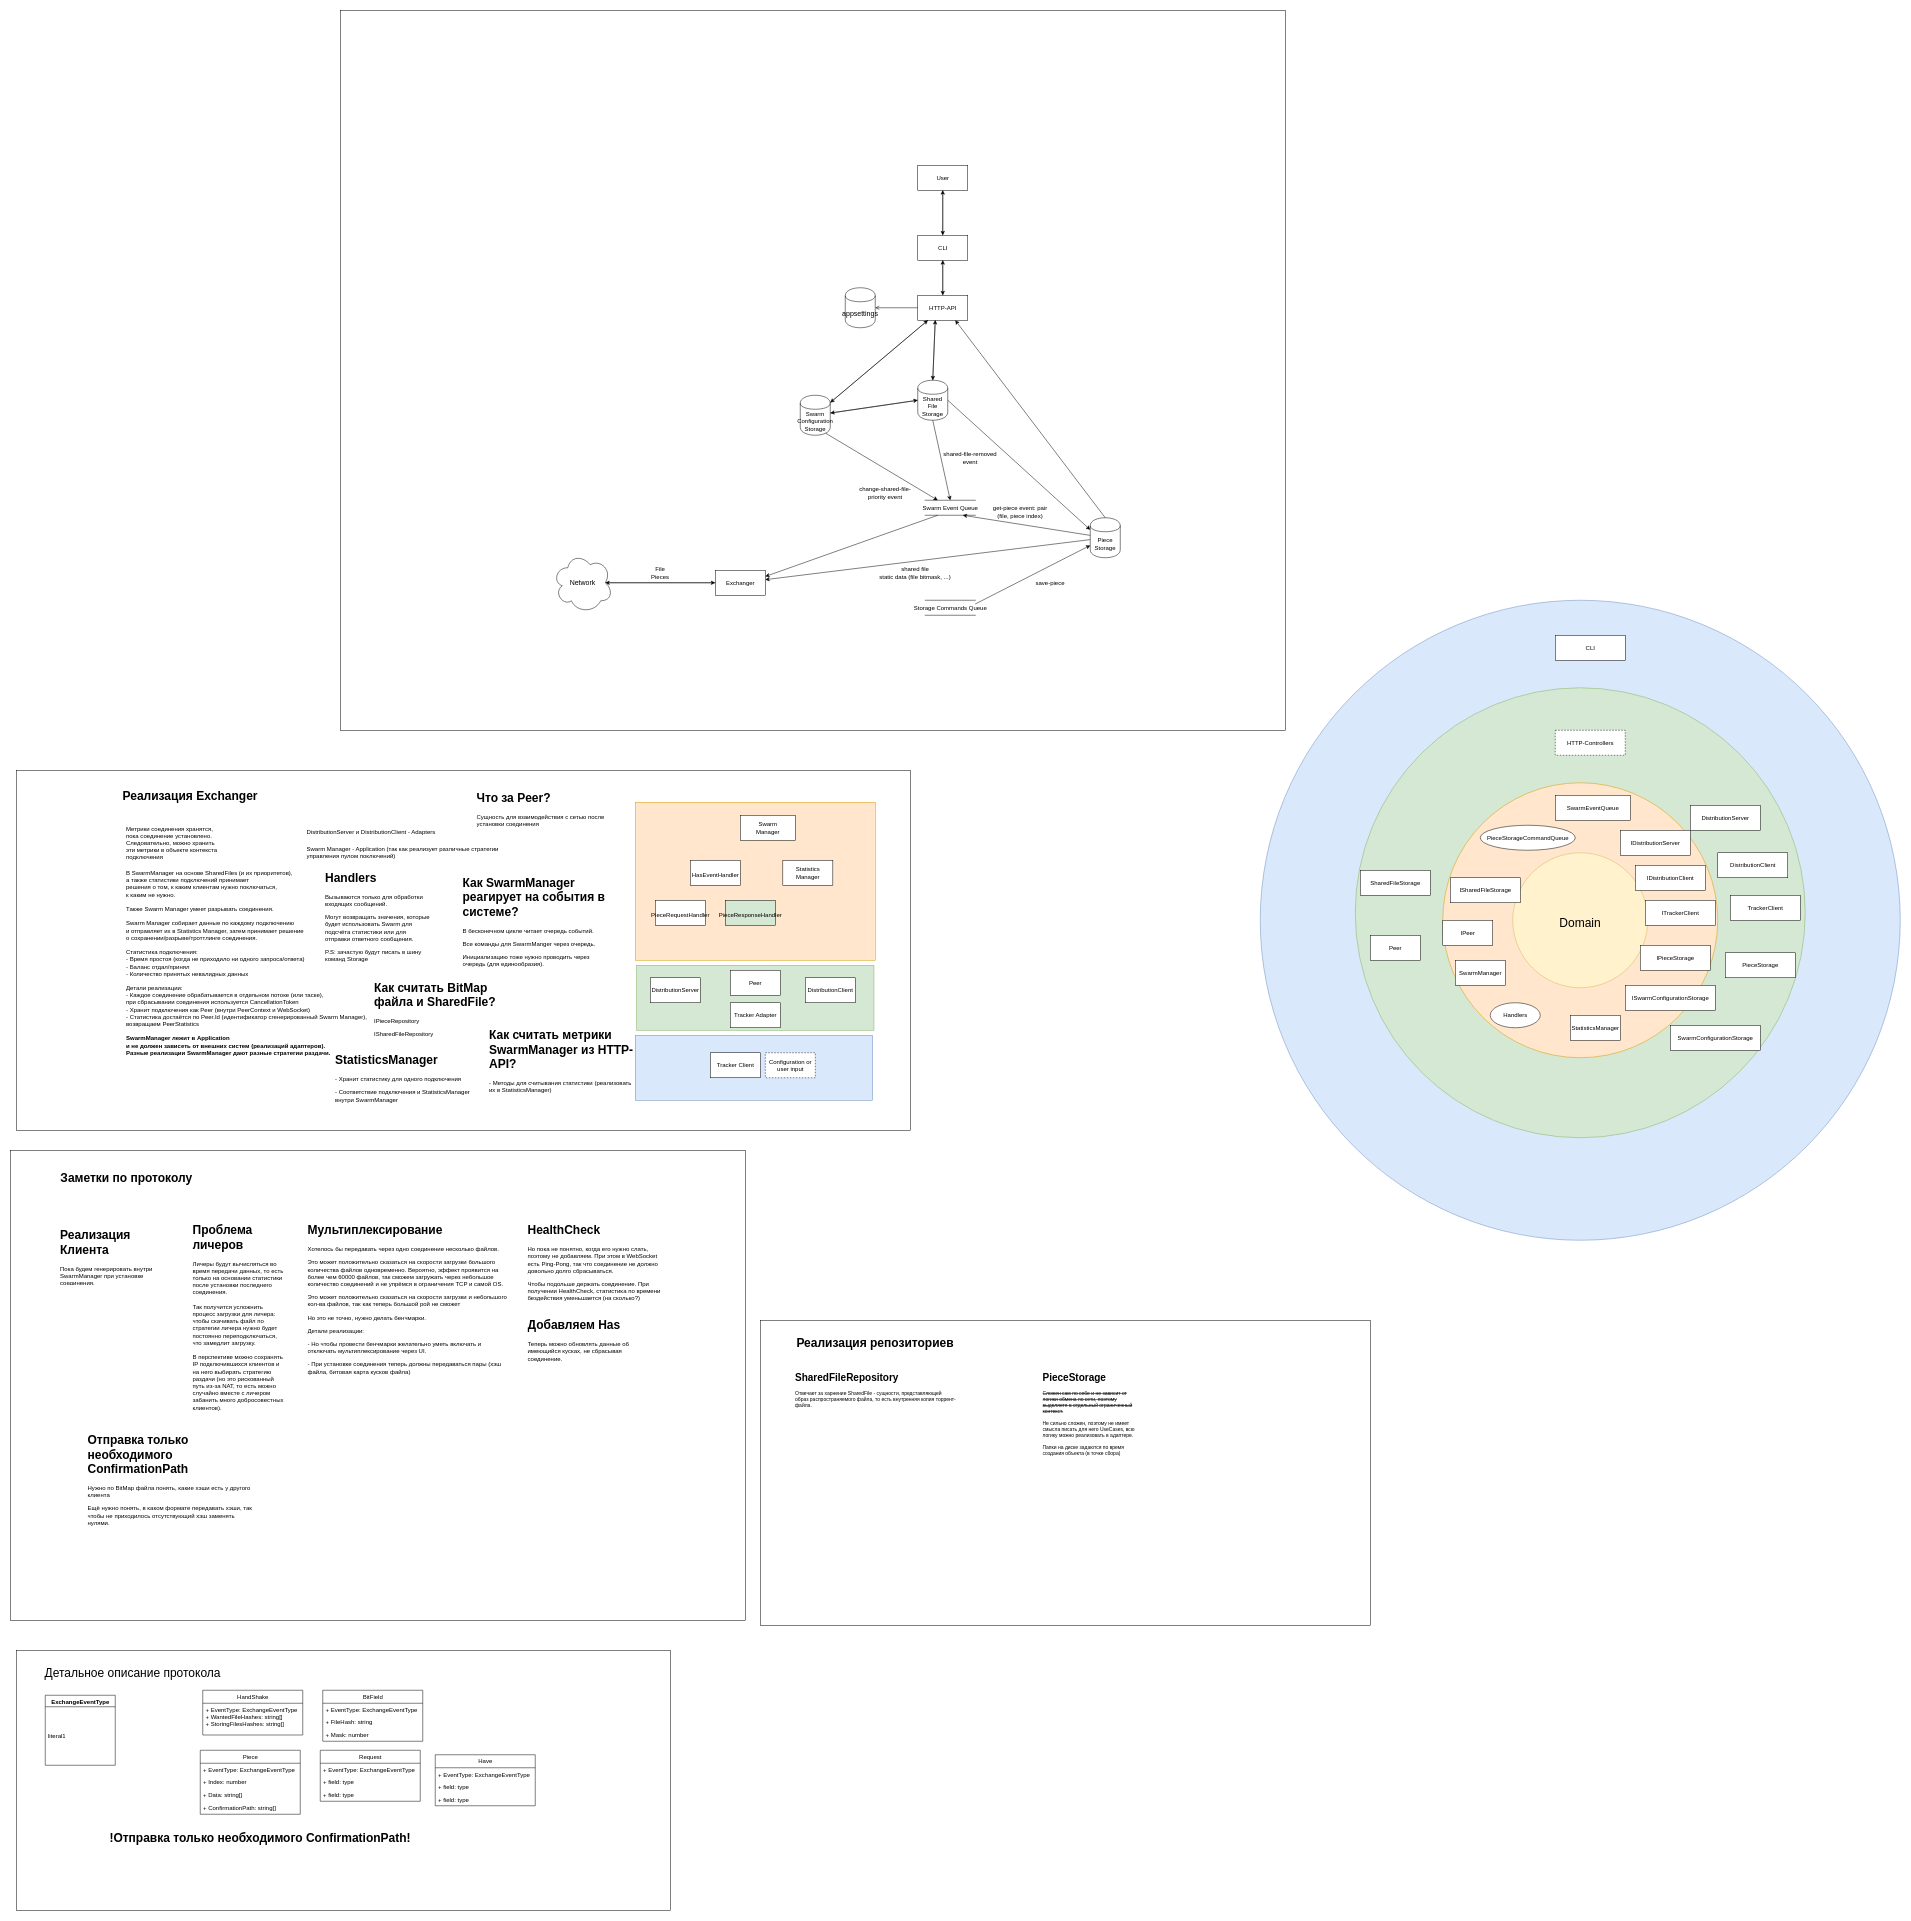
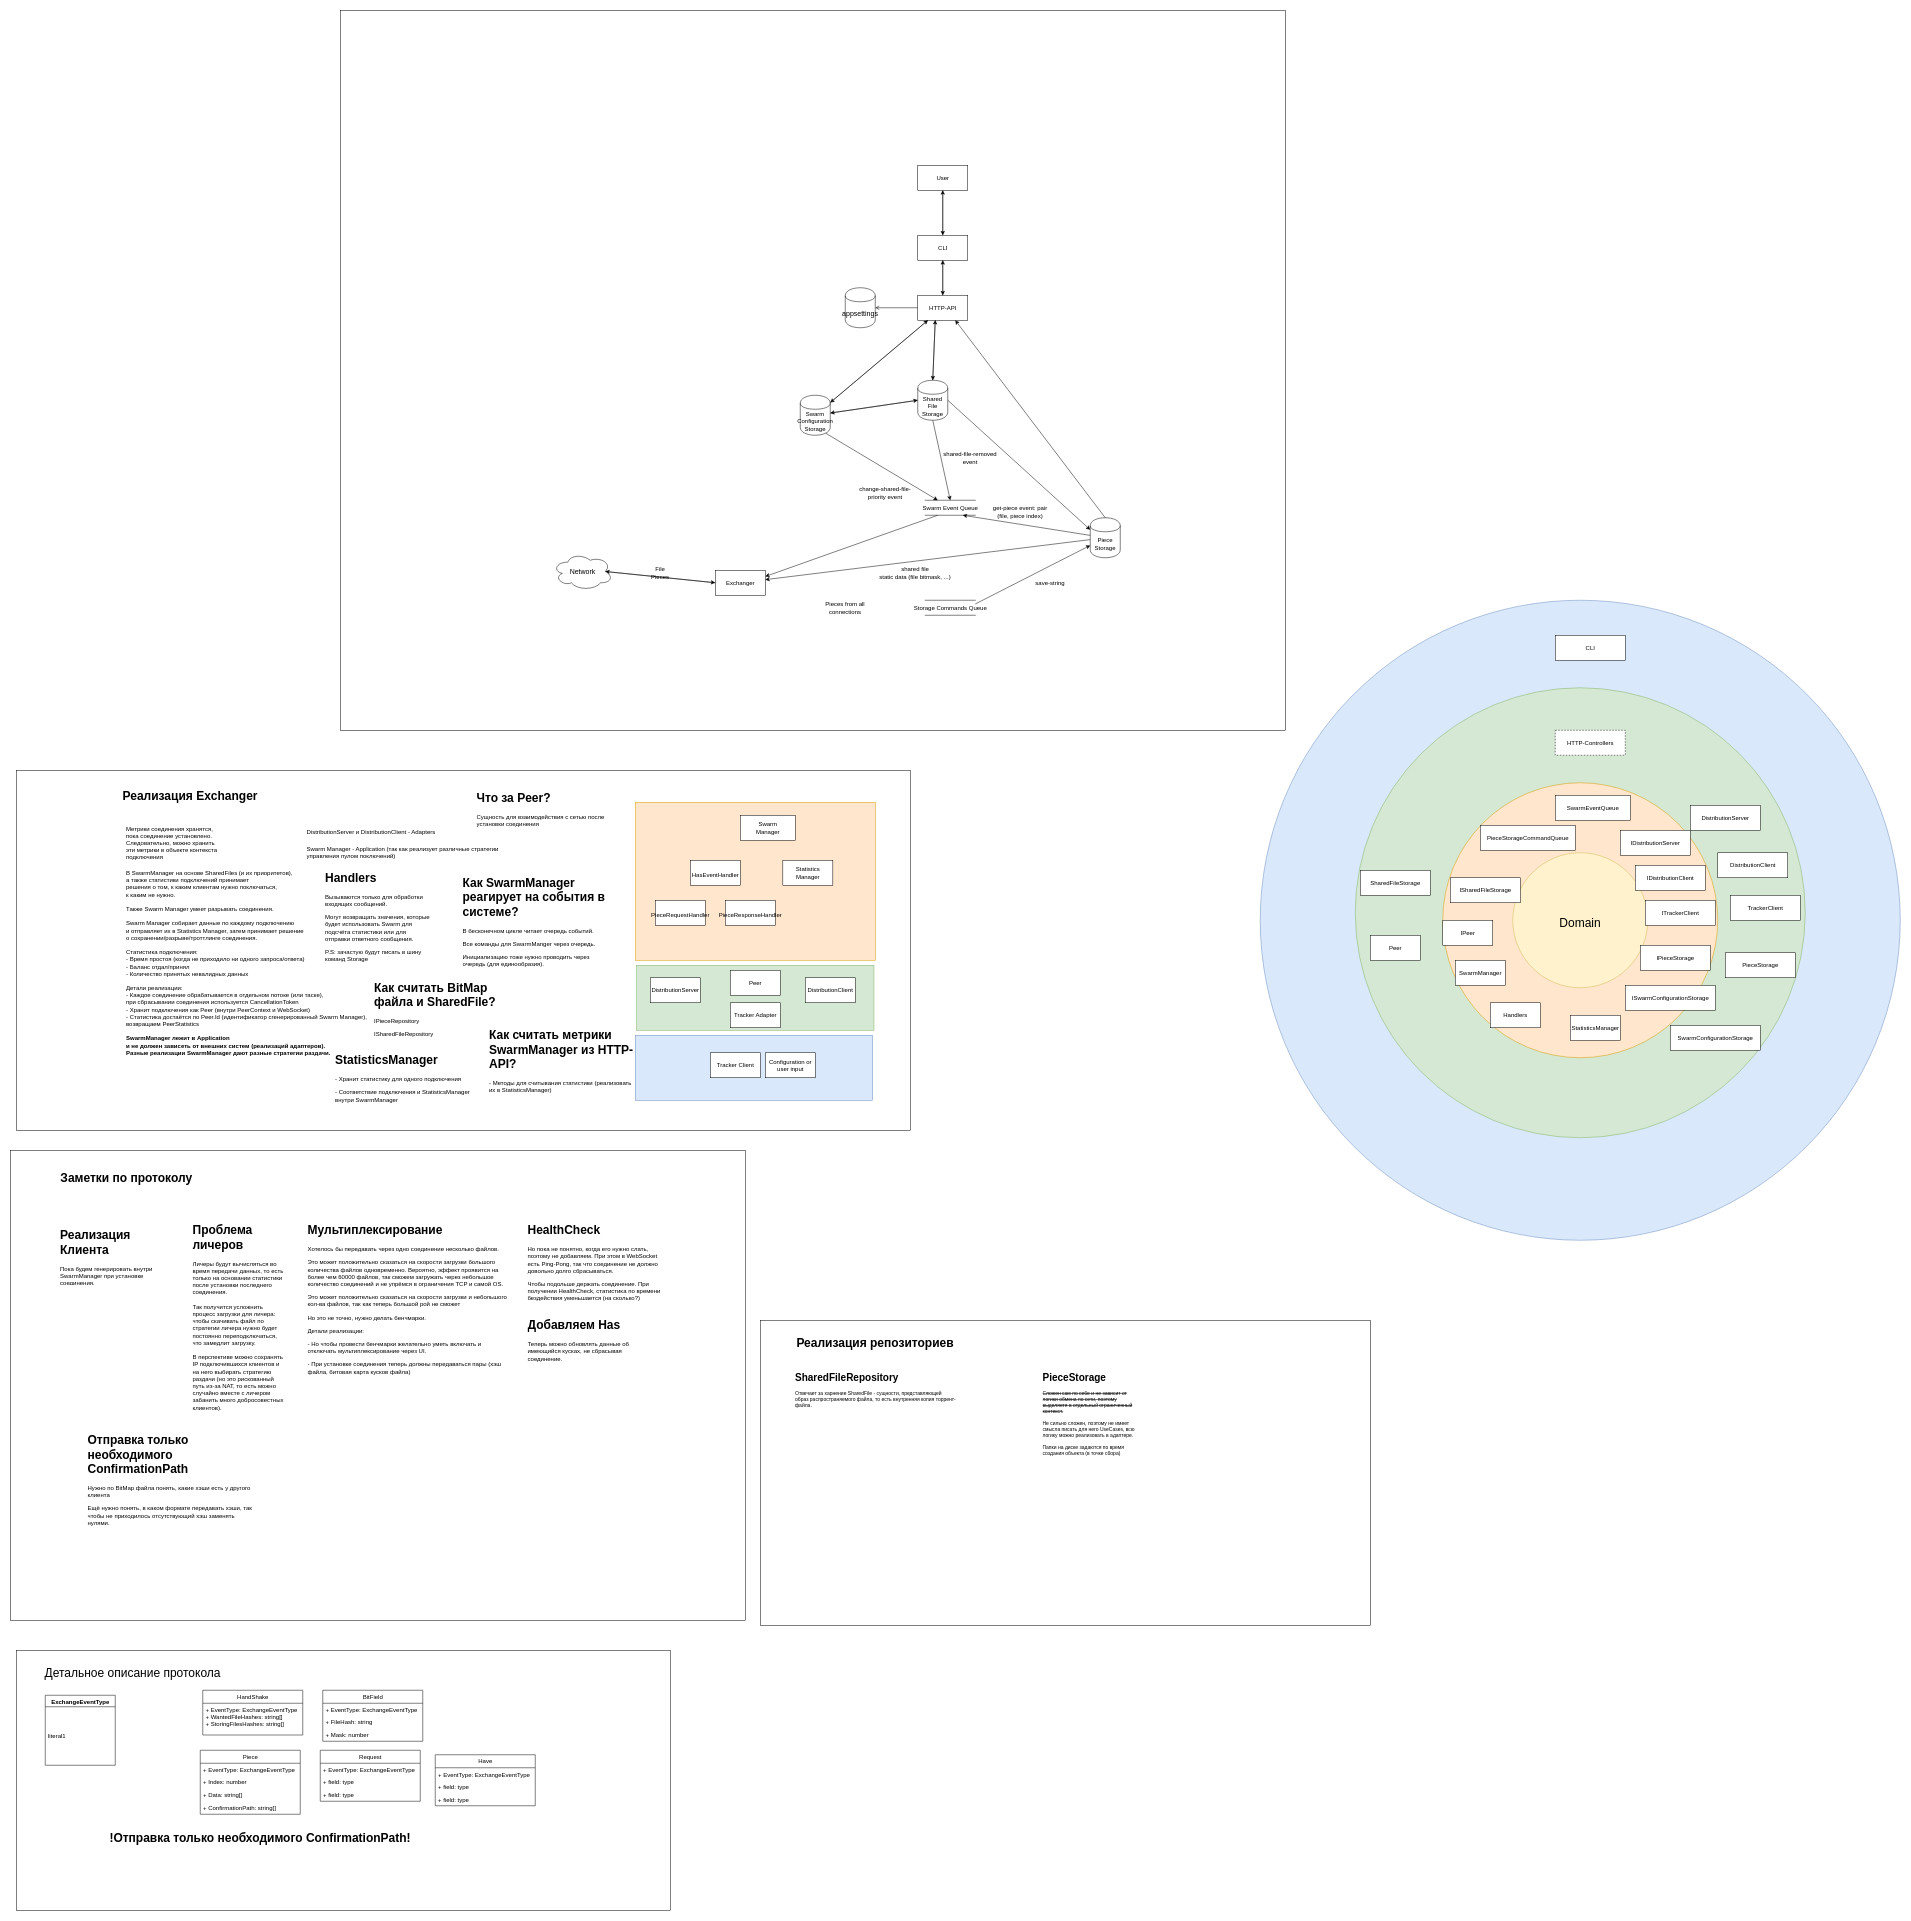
- <mxCell id="101" value="Network" style="shape=cloud;whiteSpace=wrap;html=1;fontSize=14;" parent="1" vertex="1"><mxGeometry x="1105" y="1105" width="120" height="120" as="geometry" /></mxCell>
+ <mxCell id="101" value="Network" style="shape=cloud;whiteSpace=wrap;html=1;fontSize=14;" parent="1" vertex="1"><mxGeometry x="1105" y="1105" width="120" height="75" as="geometry" /></mxCell>
- <mxCell id="28" value="save-piece" style="text;html=1;strokeColor=none;fillColor=none;align=center;verticalAlign=middle;whiteSpace=wrap;rounded=0;" parent="1" vertex="1"><mxGeometry x="2050" y="1150" width="100" height="30" as="geometry" /></mxCell>
+ <mxCell id="28" value="save-string" style="text;html=1;strokeColor=none;fillColor=none;align=center;verticalAlign=middle;whiteSpace=wrap;rounded=0;" parent="1" vertex="1"><mxGeometry x="2050" y="1150" width="100" height="30" as="geometry" /></mxCell>
+ <mxCell id="26" value="Pieces from all connections" style="text;html=1;strokeColor=none;fillColor=none;align=center;verticalAlign=middle;whiteSpace=wrap;rounded=0;" parent="1" vertex="1"><mxGeometry x="1640" y="1200" width="100" height="30" as="geometry" /></mxCell>
- <mxCell id="69" value="PieceStorageCommandQueue" style="ellipse;html=1;dashed=0;whitespace=wrap;fontSize=12;" parent="1" vertex="1"><mxGeometry x="2960" y="1650" width="190" height="50" as="geometry" /></mxCell>
+ <mxCell id="69" value="PieceStorageCommandQueue" style="html=1;dashed=0;whitespace=wrap;fontSize=12;" parent="1" vertex="1"><mxGeometry x="2960" y="1650" width="190" height="50" as="geometry" /></mxCell>
- <mxCell id="55" value="&lt;span style=&quot;font-size: 12px;&quot;&gt;PieceResponseHandler&lt;/span&gt;" style="html=1;dashed=0;whitespace=wrap;fontSize=24;fillColor=#d5e8d4;" parent="1" vertex="1"><mxGeometry x="1450" y="1800" width="100" height="50" as="geometry" /></mxCell>
+ <mxCell id="55" value="&lt;span style=&quot;font-size: 12px;&quot;&gt;PieceResponseHandler&lt;/span&gt;" style="html=1;dashed=0;whitespace=wrap;fontSize=24;" parent="1" vertex="1"><mxGeometry x="1450" y="1800" width="100" height="50" as="geometry" /></mxCell>
- <mxCell id="66" value="Handlers" style="ellipse;html=1;dashed=0;whitespace=wrap;fontSize=12;" parent="1" vertex="1"><mxGeometry x="2980" y="2005" width="100" height="50" as="geometry" /></mxCell>
+ <mxCell id="66" value="Handlers" style="html=1;dashed=0;whitespace=wrap;fontSize=12;" parent="1" vertex="1"><mxGeometry x="2980" y="2005" width="100" height="50" as="geometry" /></mxCell>
- <mxCell id="63" value="Сonfiguration or&lt;br&gt;user input" style="html=1;dashed=1;whitespace=wrap;" parent="1" vertex="1"><mxGeometry x="1530.15" y="2105" width="100" height="50" as="geometry" /></mxCell>
+ <mxCell id="63" value="Сonfiguration or&lt;br&gt;user input" style="html=1;dashed=0;whitespace=wrap;" parent="1" vertex="1"><mxGeometry x="1530.15" y="2105" width="100" height="50" as="geometry" /></mxCell>
